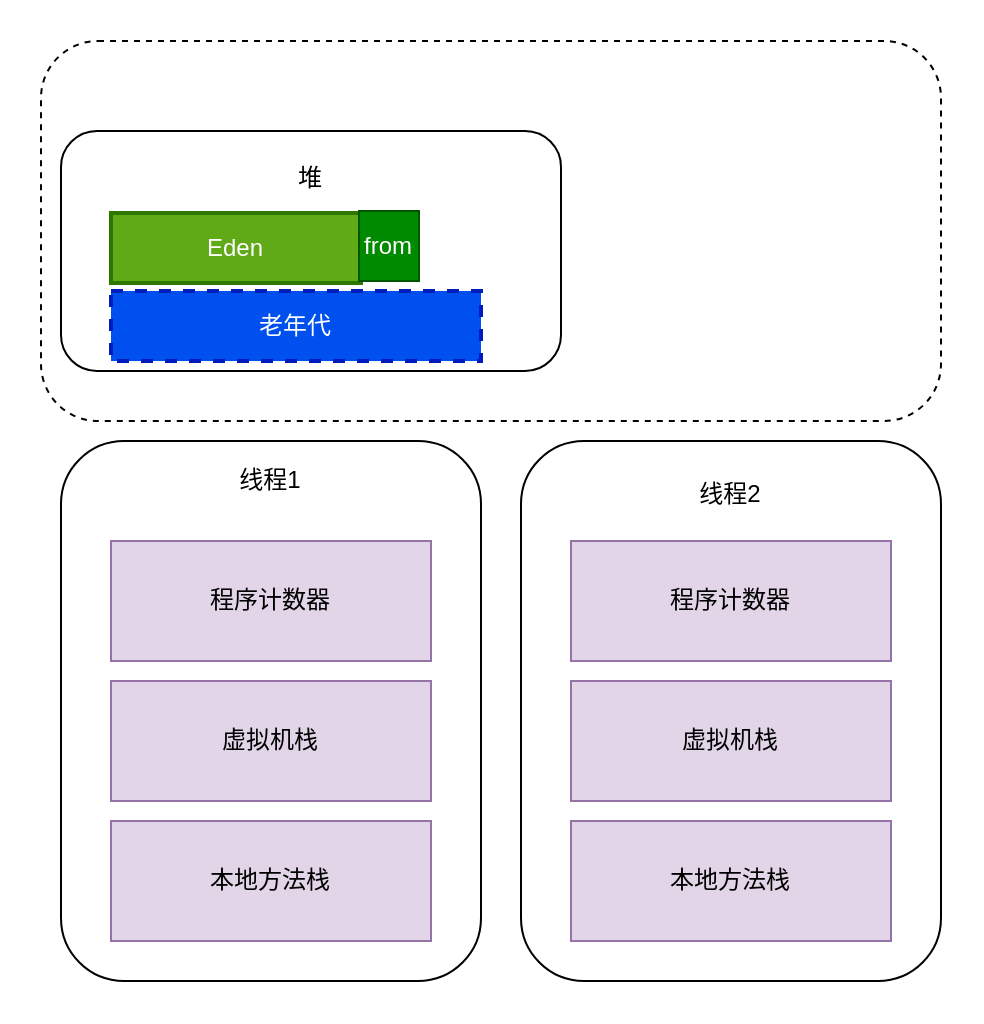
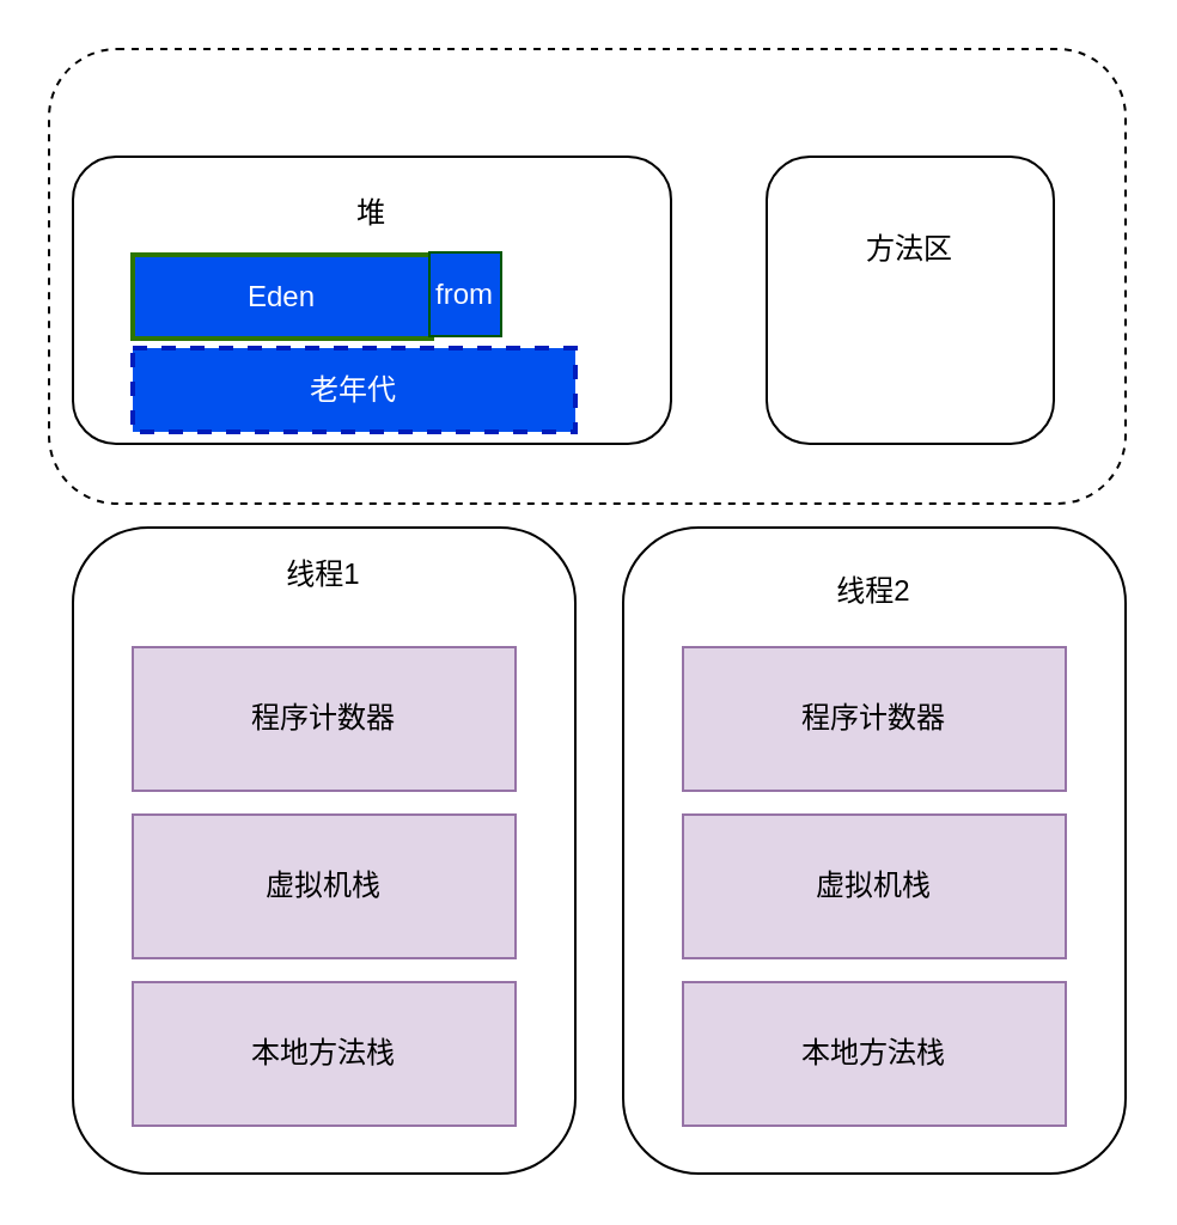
- <mxCell id="10" value="from" style="rounded=0;whiteSpace=wrap;html=1;strokeColor=#005700;fillColor=#008a00;fontColor=#ffffff;" vertex="1" parent="1"><mxGeometry x="179" y="105" width="30" height="35" as="geometry" /></mxCell>
+ <mxCell id="10" value="from" style="rounded=0;whiteSpace=wrap;html=1;strokeColor=#005700;fillColor=#0050ef;fontColor=#ffffff;" vertex="1" parent="1"><mxGeometry x="179" y="105" width="30" height="35" as="geometry" /></mxCell>
- <mxCell id="9" value="Eden" style="rounded=0;whiteSpace=wrap;html=1;strokeWidth=2;fillColor=#60a917;fontColor=#ffffff;strokeColor=#2D7600;" vertex="1" parent="1"><mxGeometry x="55" y="106" width="125" height="35" as="geometry" /></mxCell>
+ <mxCell id="9" value="Eden" style="rounded=0;whiteSpace=wrap;html=1;strokeWidth=2;fillColor=#0050ef;fontColor=#ffffff;strokeColor=#2D7600;" vertex="1" parent="1"><mxGeometry x="55" y="106" width="125" height="35" as="geometry" /></mxCell>
+ <mxCell id="5" value="方法区&lt;br&gt;&lt;br&gt;&lt;br&gt;&lt;br&gt;" style="rounded=1;whiteSpace=wrap;html=1;" vertex="1" parent="1"><mxGeometry x="320" y="65" width="120" height="120" as="geometry" /></mxCell>
